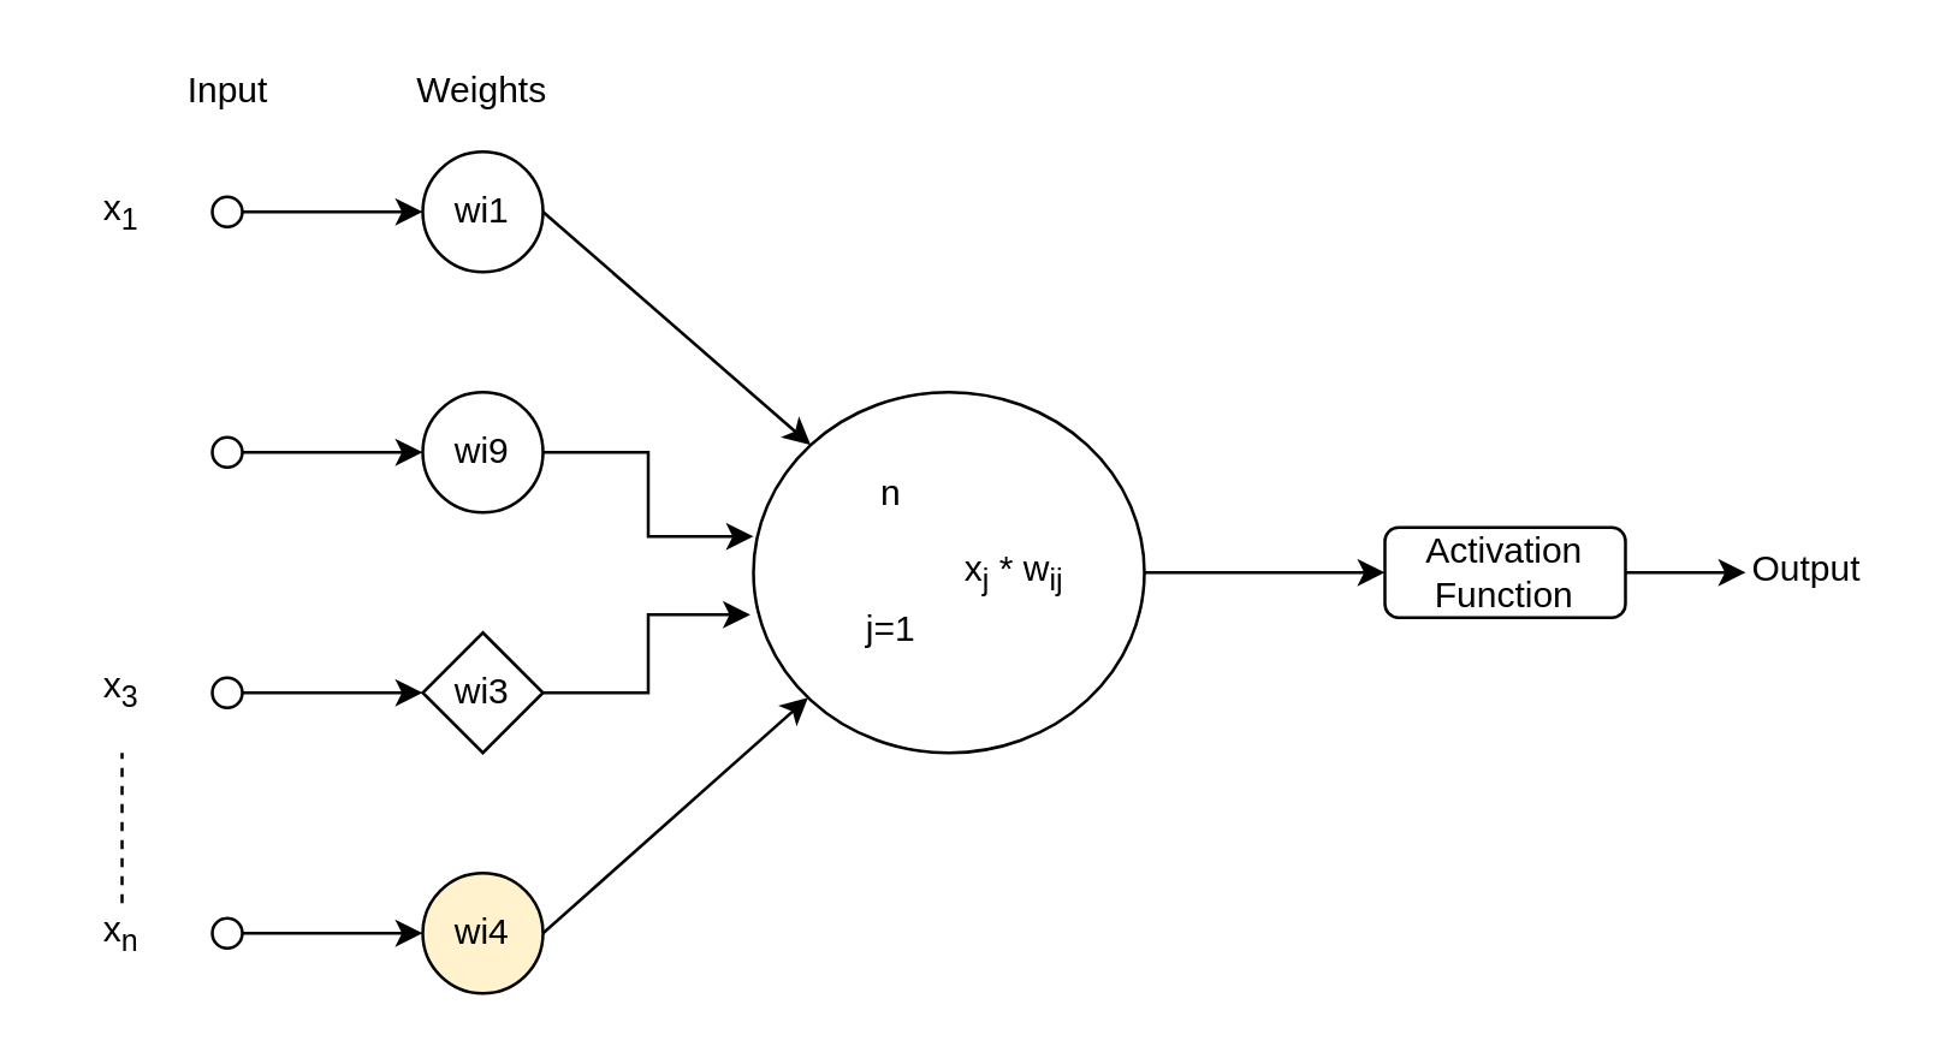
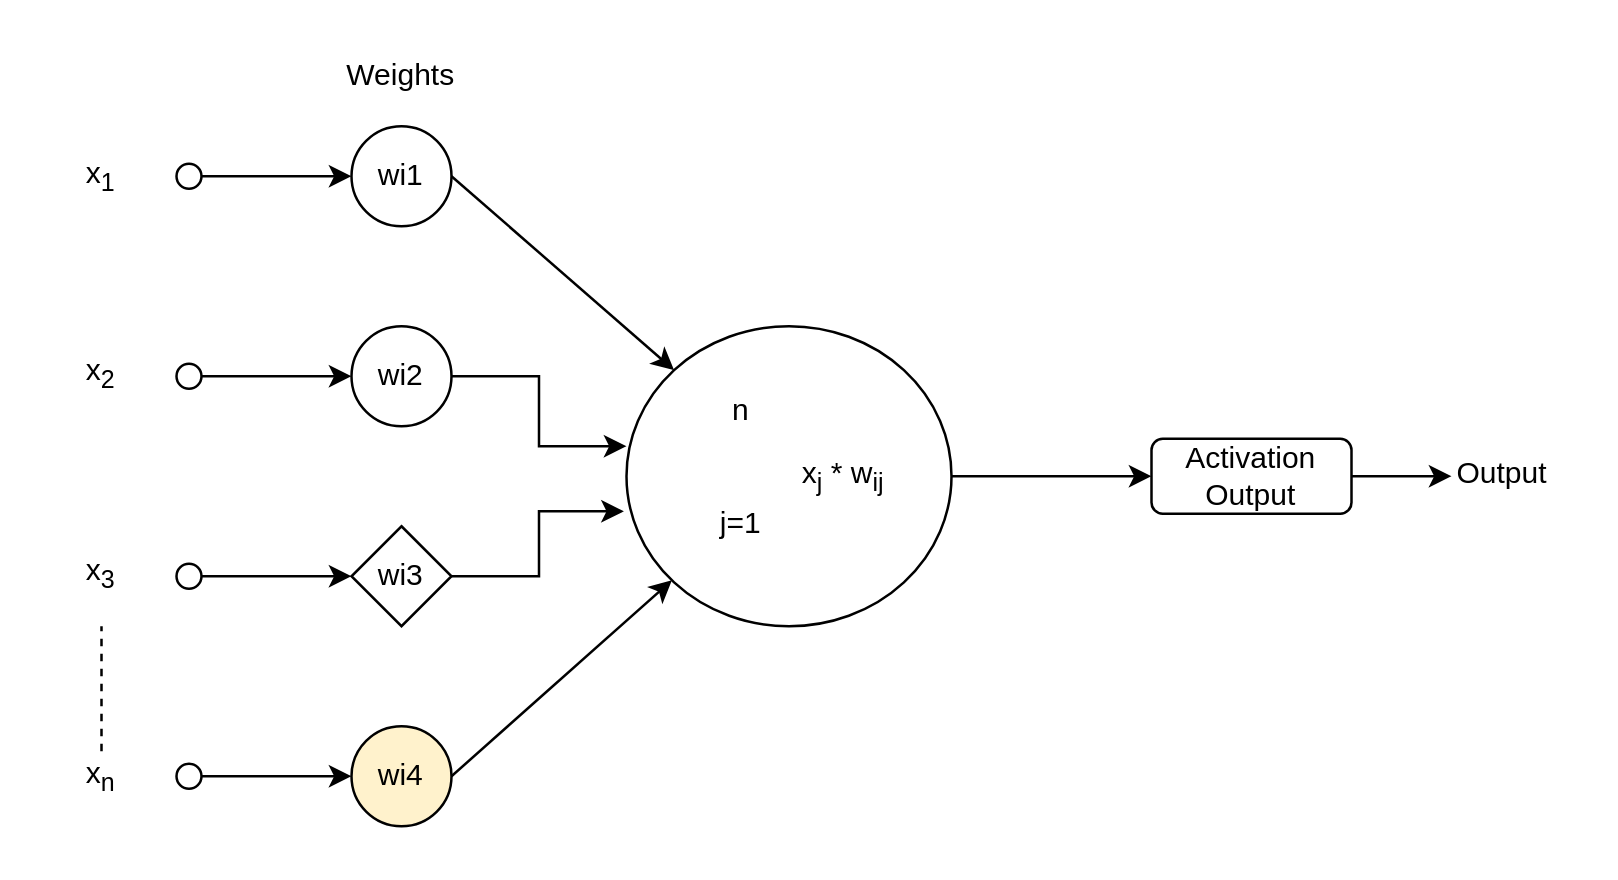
- <mxCell id="20" value="Input" style="text;html=1;align=center;verticalAlign=middle;resizable=0;points=[];autosize=1;" vertex="1" parent="1"><mxGeometry x="55" y="20" width="40" height="20" as="geometry" /></mxCell>
+ <mxCell id="31" value="x&lt;sub&gt;2&lt;/sub&gt;" style="text;html=1;strokeColor=none;fillColor=none;align=center;verticalAlign=middle;whiteSpace=wrap;rounded=0;" vertex="1" parent="1"><mxGeometry x="20" y="139" width="40" height="20" as="geometry" /></mxCell>
- <mxCell id="6" value="wi9" style="ellipse;whiteSpace=wrap;html=1;" vertex="1" parent="1"><mxGeometry x="140" y="130" width="40" height="40" as="geometry" /></mxCell>
+ <mxCell id="6" value="wi2" style="ellipse;whiteSpace=wrap;html=1;" vertex="1" parent="1"><mxGeometry x="140" y="130" width="40" height="40" as="geometry" /></mxCell>
- <mxCell id="28" value="Activation Function" style="rounded=1;whiteSpace=wrap;html=1;" vertex="1" parent="1"><mxGeometry x="460" y="175" width="80" height="30" as="geometry" /></mxCell>
+ <mxCell id="28" value="Activation Output" style="rounded=1;whiteSpace=wrap;html=1;" vertex="1" parent="1"><mxGeometry x="460" y="175" width="80" height="30" as="geometry" /></mxCell>
